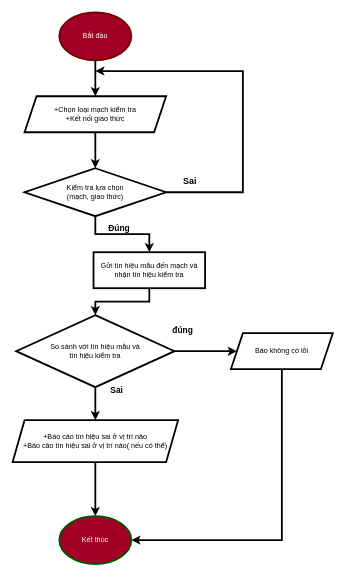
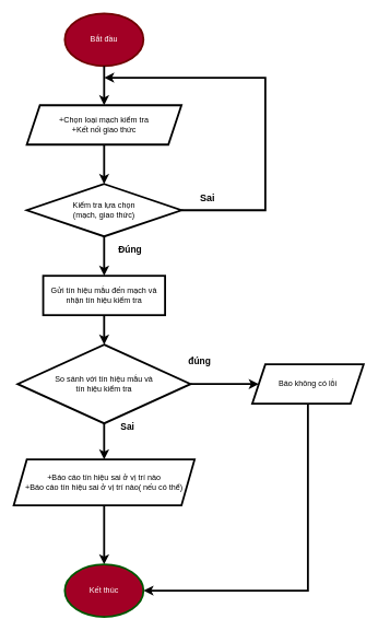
- <mxCell id="8" value="Gửi tín hiệu mẫu đến mạch và nhận tín hiệu kiểm tra" style="rounded=0;whiteSpace=wrap;html=1;strokeWidth=3;" vertex="1" parent="1"><mxGeometry x="155" y="420" width="186" height="60" as="geometry" /></mxCell>
+ <mxCell id="8" value="Gửi tín hiệu mẫu đến mạch và nhận tín hiệu kiểm tra" style="rounded=0;whiteSpace=wrap;html=1;strokeWidth=3;" vertex="1" parent="1"><mxGeometry x="65" y="420" width="186" height="60" as="geometry" /></mxCell>
